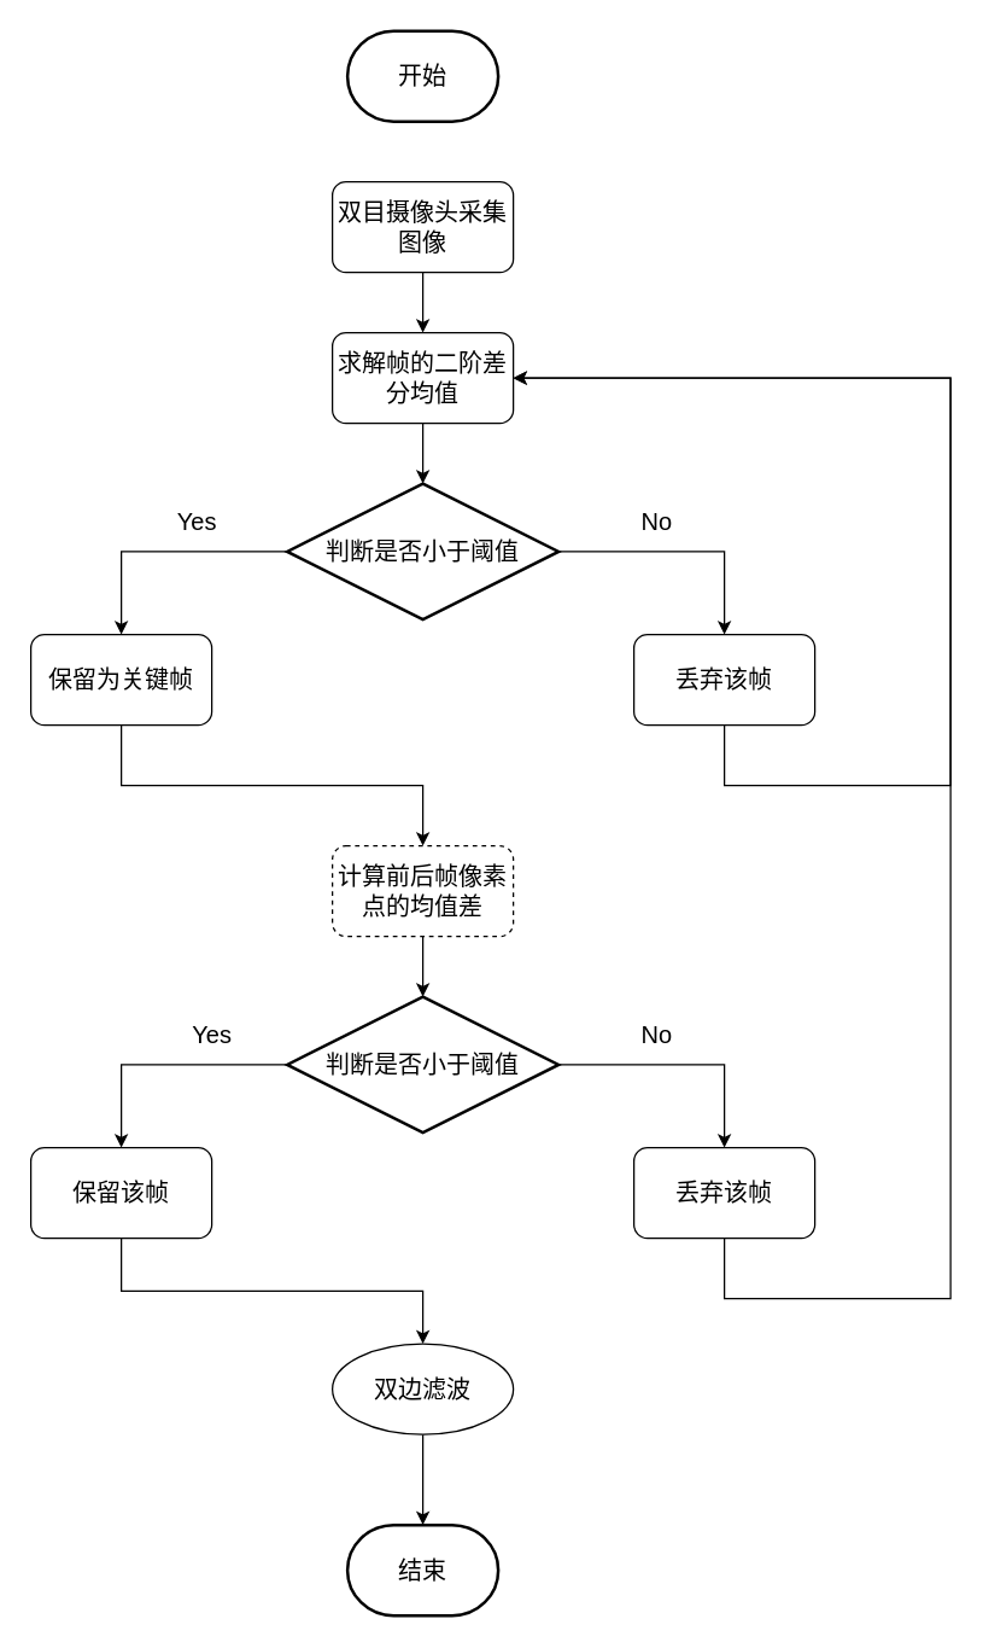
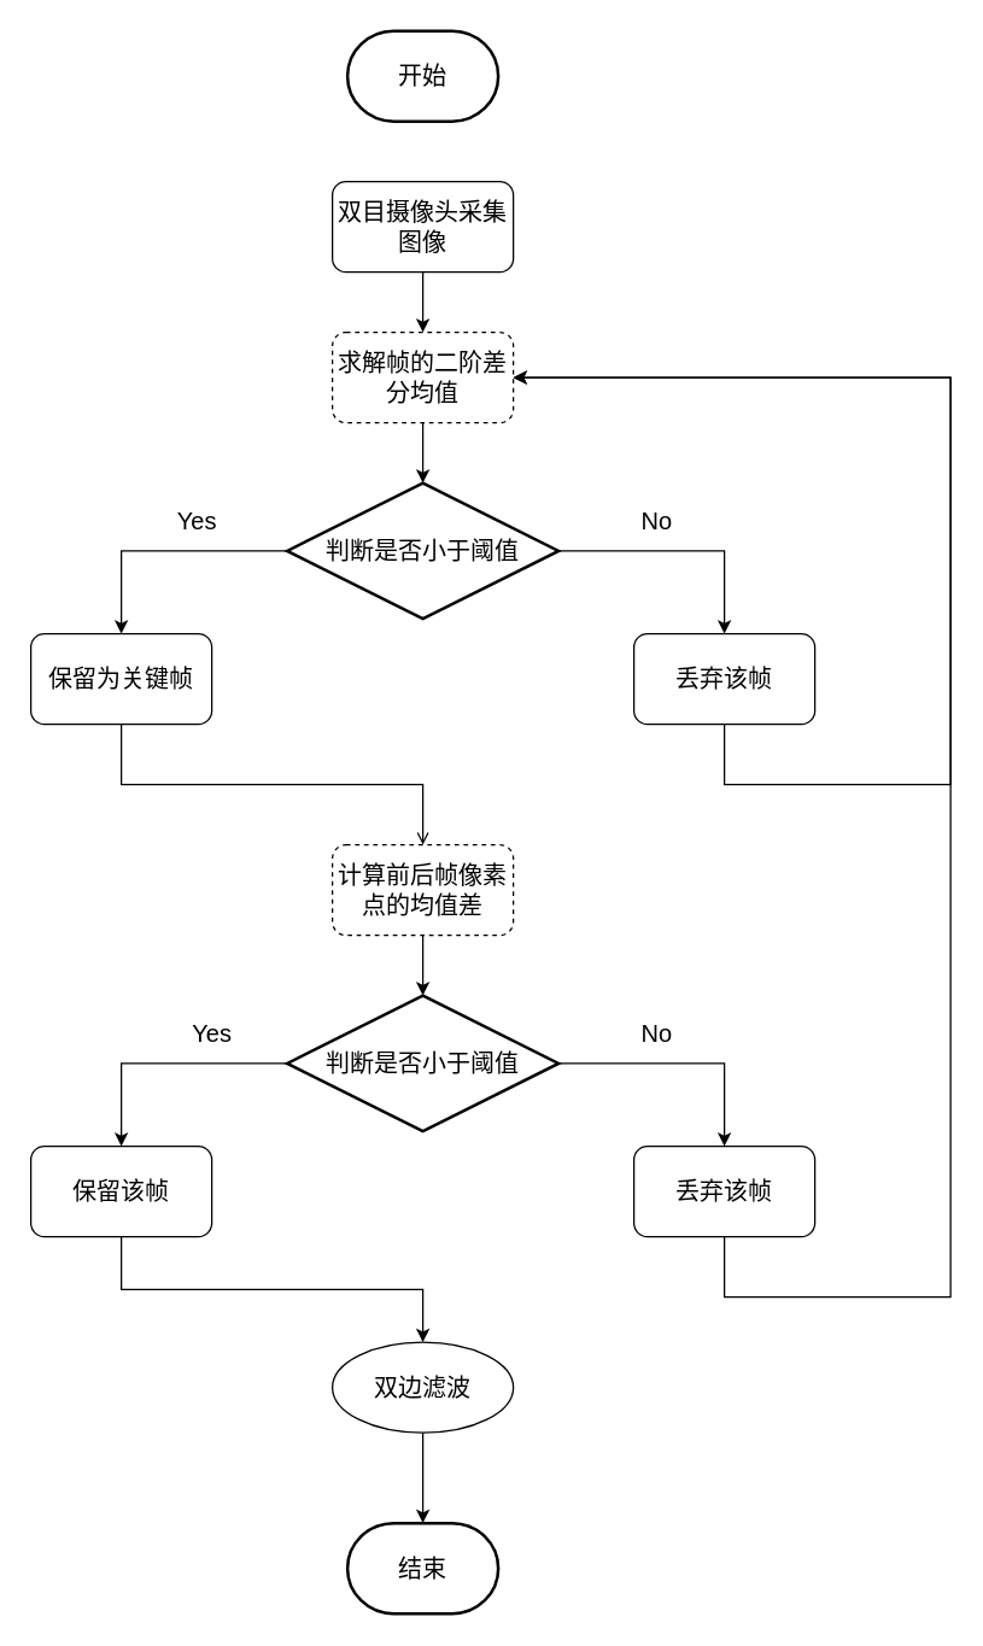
- <mxCell id="7" value="求解帧的二阶差分均值" style="rounded=1;whiteSpace=wrap;html=1;fontSize=16;" vertex="1" parent="1"><mxGeometry x="220" y="220" width="120" height="60" as="geometry" /></mxCell>
+ <mxCell id="7" value="求解帧的二阶差分均值" style="rounded=1;whiteSpace=wrap;html=1;fontSize=16;dashed=1;" vertex="1" parent="1"><mxGeometry x="220" y="220" width="120" height="60" as="geometry" /></mxCell>
- <mxCell id="11" style="edgeStyle=orthogonalEdgeStyle;rounded=0;orthogonalLoop=1;jettySize=auto;html=1;entryX=0.5;entryY=0;entryDx=0;entryDy=0;fontSize=16;" edge="1" parent="1" source="12" target="16"><mxGeometry relative="1" as="geometry"><Array as="points"><mxPoint x="80" y="520" /><mxPoint x="280" y="520" /></Array></mxGeometry></mxCell>
+ <mxCell id="11" style="edgeStyle=orthogonalEdgeStyle;rounded=0;orthogonalLoop=1;jettySize=auto;html=1;entryX=0.5;entryY=0;entryDx=0;entryDy=0;fontSize=16;endArrow=open;" edge="1" parent="1" source="12" target="16"><mxGeometry relative="1" as="geometry"><Array as="points"><mxPoint x="80" y="520" /><mxPoint x="280" y="520" /></Array></mxGeometry></mxCell>
